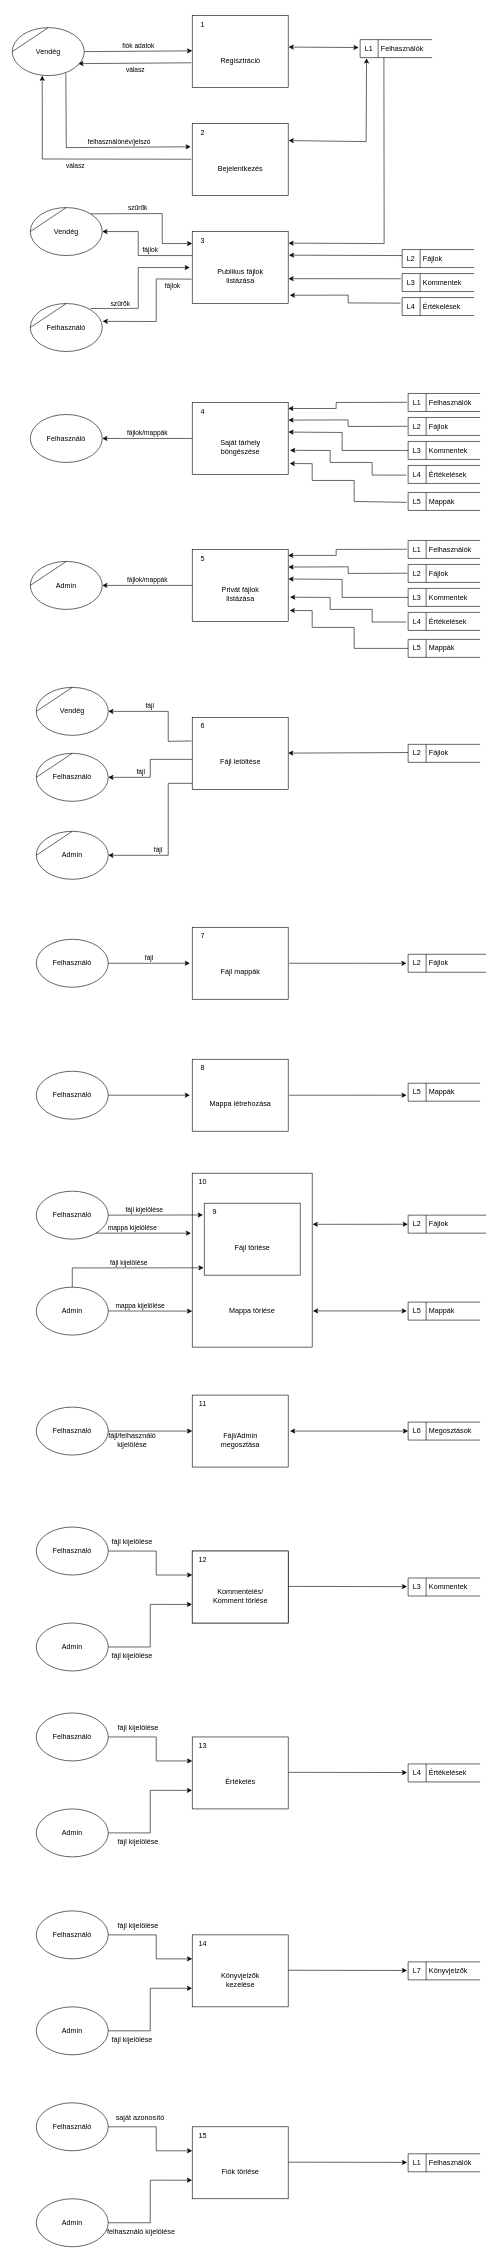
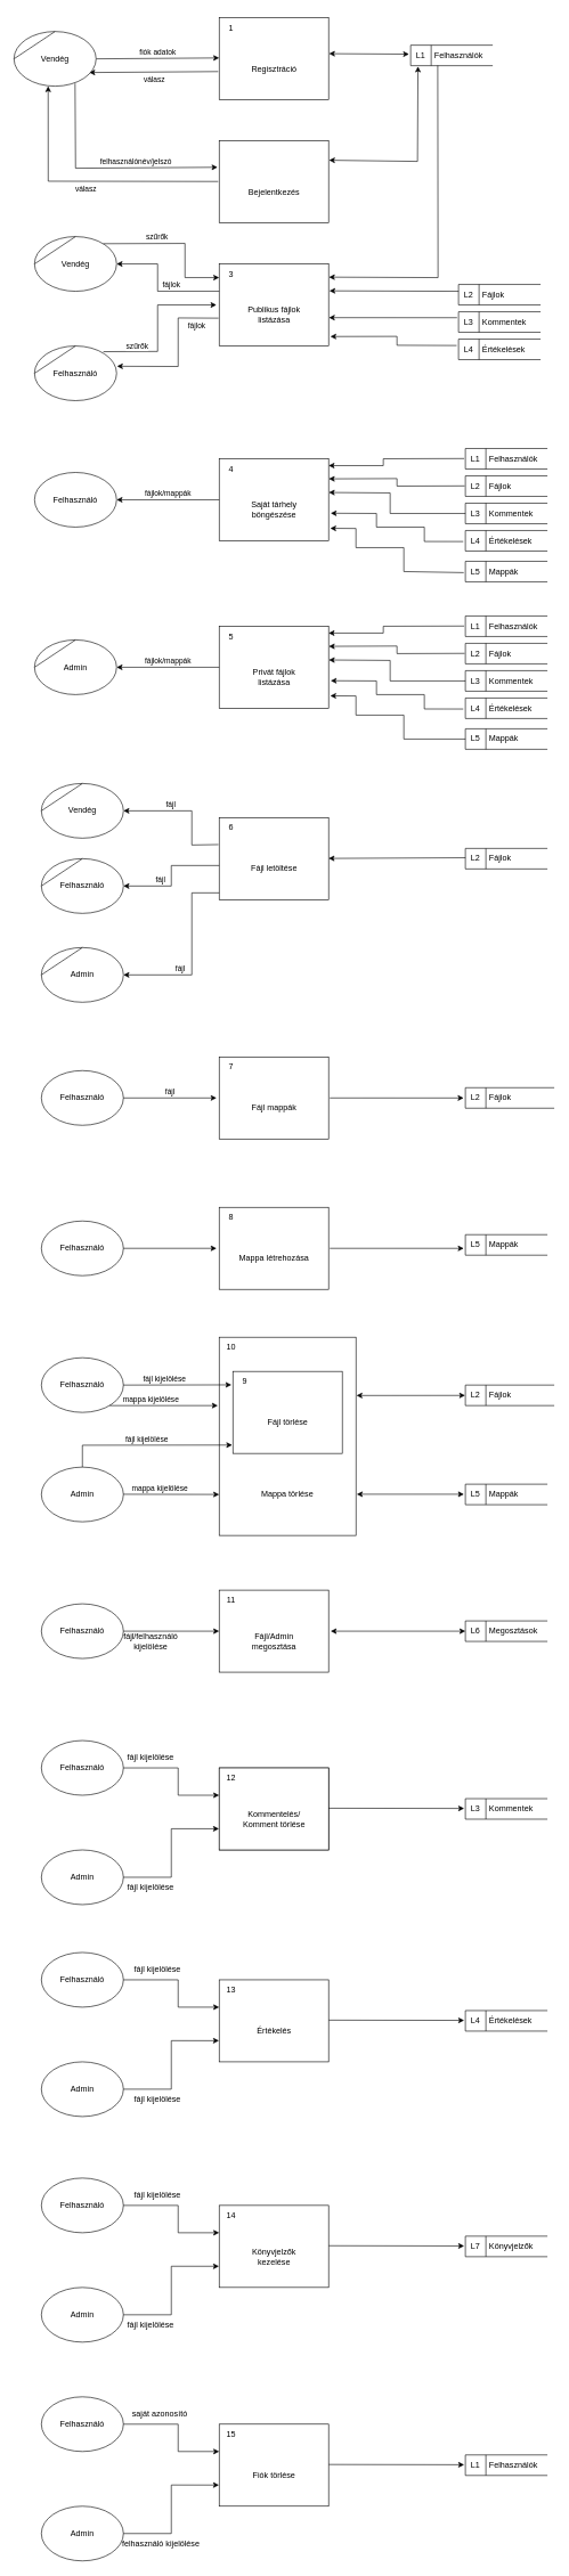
- <mxCell id="5" value="2" style="text;html=1;strokeColor=none;fillColor=none;align=center;verticalAlign=middle;whiteSpace=wrap;rounded=0;movable=0;resizable=0;rotatable=0;cloneable=0;deletable=0;connectable=0;allowArrows=0;pointerEvents=1;" parent="4" vertex="1"><mxGeometry width="35" height="30" as="geometry" /></mxCell>
